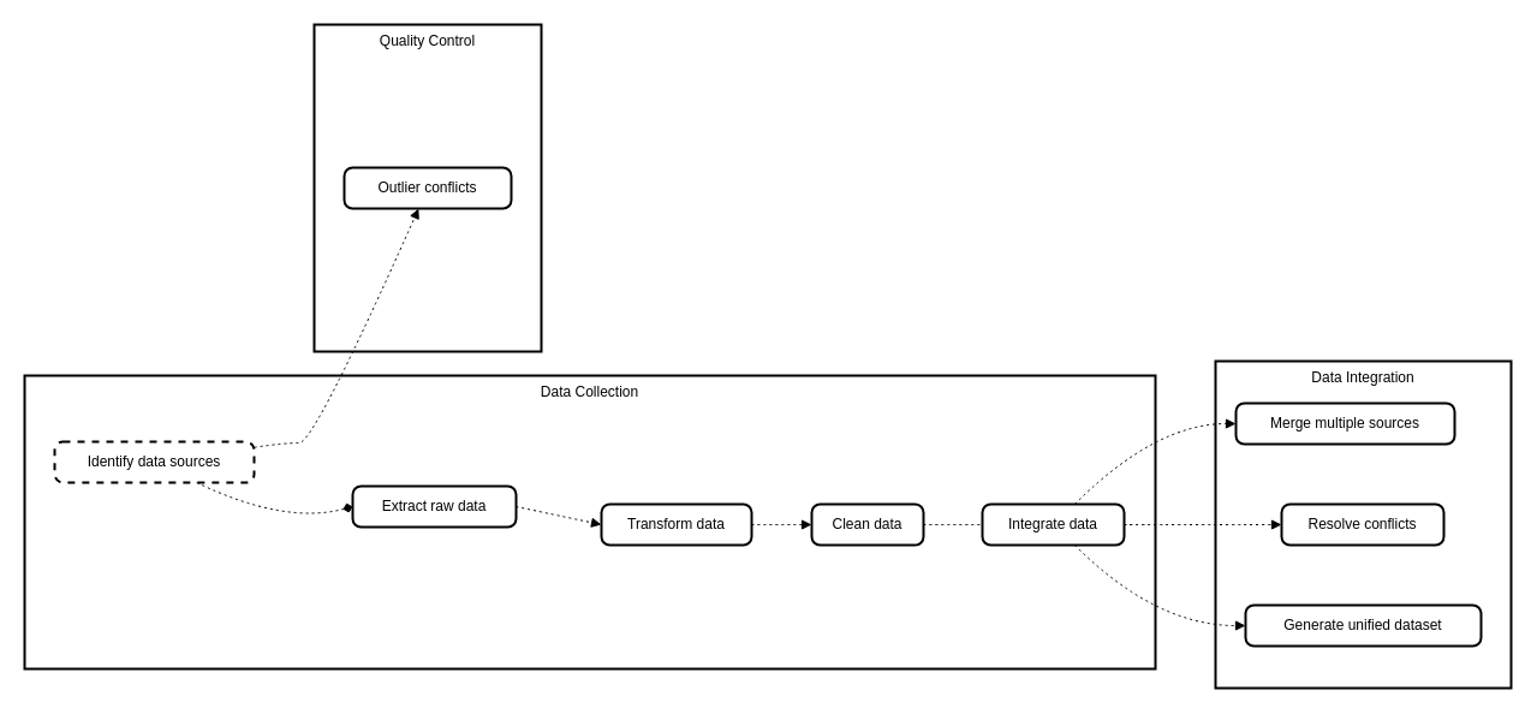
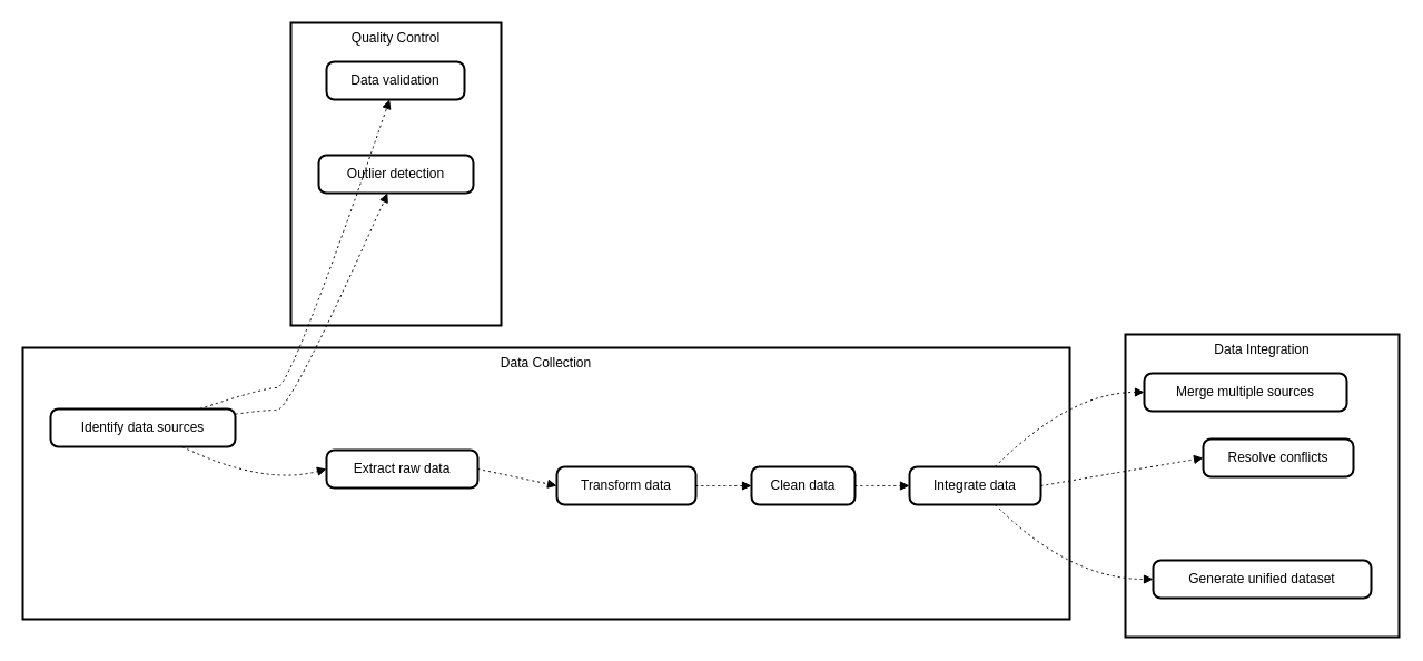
+ <mxCell id="7" value="Data validation" style="rounded=1;absoluteArcSize=1;arcSize=14;whiteSpace=wrap;strokeWidth=2;" vertex="1" parent="1"><mxGeometry x="293" y="55" width="124" height="34" as="geometry" /></mxCell>
- <mxCell id="8" value="Outlier conflicts" style="rounded=1;absoluteArcSize=1;arcSize=14;whiteSpace=wrap;strokeWidth=2;" vertex="1" parent="1"><mxGeometry x="286" y="139" width="139" height="34" as="geometry" /></mxCell>
+ <mxCell id="8" value="Outlier detection" style="rounded=1;absoluteArcSize=1;arcSize=14;whiteSpace=wrap;strokeWidth=2;" vertex="1" parent="1"><mxGeometry x="286" y="139" width="139" height="34" as="geometry" /></mxCell>
+ <mxCell id="19" value="" style="curved=1;dashed=1;dashPattern=2 3;startArrow=none;endArrow=block;exitX=0.807;exitY=0;entryX=0.457;entryY=1;" edge="1" parent="1" source="11" target="7"><mxGeometry relative="1" as="geometry"><Array as="points"><mxPoint x="236" y="348" /><mxPoint x="261" y="348" /></Array></mxGeometry></mxCell>
- <mxCell id="11" value="Identify data sources" style="rounded=1;absoluteArcSize=1;arcSize=14;whiteSpace=wrap;strokeWidth=2;dashed=1;" vertex="1" parent="1"><mxGeometry x="45" y="367" width="166" height="34" as="geometry" /></mxCell>
+ <mxCell id="11" value="Identify data sources" style="rounded=1;absoluteArcSize=1;arcSize=14;whiteSpace=wrap;strokeWidth=2;" vertex="1" parent="1"><mxGeometry x="45" y="367" width="166" height="34" as="geometry" /></mxCell>
- <mxCell id="15" value="" style="curved=1;dashed=1;dashPattern=2 3;startArrow=none;endArrow=diamond;exitX=0.712;exitY=1;entryX=-0.003;entryY=0.5;" edge="1" parent="1" source="11" target="10"><mxGeometry relative="1" as="geometry"><Array as="points"><mxPoint x="236" y="436" /></Array></mxGeometry></mxCell>
+ <mxCell id="15" value="" style="curved=1;dashed=1;dashPattern=2 3;startArrow=none;endArrow=block;exitX=0.712;exitY=1;entryX=-0.003;entryY=0.5;" edge="1" parent="1" source="11" target="10"><mxGeometry relative="1" as="geometry"><Array as="points"><mxPoint x="236" y="436" /></Array></mxGeometry></mxCell>
- <mxCell id="18" value="" style="curved=1;dashed=1;dashPattern=2 3;startArrow=none;endArrow=none;exitX=0.994;exitY=0.5;entryX=0.004;entryY=0.5;" edge="1" parent="1" source="13" target="14"><mxGeometry relative="1" as="geometry"><Array as="points" /></mxGeometry></mxCell>
+ <mxCell id="18" value="" style="curved=1;dashed=1;dashPattern=2 3;startArrow=none;endArrow=block;exitX=0.994;exitY=0.5;entryX=0.004;entryY=0.5;" edge="1" parent="1" source="13" target="14"><mxGeometry relative="1" as="geometry"><Array as="points" /></mxGeometry></mxCell>
- <mxCell id="4" value="Resolve conflicts" style="rounded=1;absoluteArcSize=1;arcSize=14;whiteSpace=wrap;strokeWidth=2;" vertex="1" parent="1"><mxGeometry x="1066" y="419" width="135" height="34" as="geometry" /></mxCell>
+ <mxCell id="4" value="Resolve conflicts" style="rounded=1;absoluteArcSize=1;arcSize=14;whiteSpace=wrap;strokeWidth=2;" vertex="1" parent="1"><mxGeometry x="1081" y="394" width="135" height="34" as="geometry" /></mxCell>
